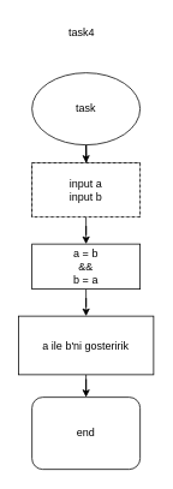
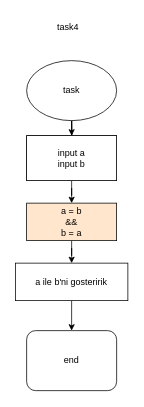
- <mxCell id="8" value="input a&lt;div&gt;input b&lt;/div&gt;" style="rounded=0;whiteSpace=wrap;html=1;dashed=1;" vertex="1" parent="1"><mxGeometry x="35" y="180" width="120" height="60" as="geometry" /></mxCell>
+ <mxCell id="8" value="input a&lt;div&gt;input b&lt;/div&gt;" style="rounded=0;whiteSpace=wrap;html=1;" vertex="1" parent="1"><mxGeometry x="35" y="180" width="120" height="60" as="geometry" /></mxCell>
- <mxCell id="11" value="a = b&lt;div&gt;&amp;amp;&amp;amp;&lt;/div&gt;&lt;div&gt;b = a&lt;/div&gt;" style="rounded=0;whiteSpace=wrap;html=1;" vertex="1" parent="1"><mxGeometry x="35" y="270" width="120" height="50" as="geometry" /></mxCell>
+ <mxCell id="11" value="a = b&lt;div&gt;&amp;amp;&amp;amp;&lt;/div&gt;&lt;div&gt;b = a&lt;/div&gt;" style="rounded=0;whiteSpace=wrap;html=1;fillColor=#ffe6cc;" vertex="1" parent="1"><mxGeometry x="35" y="270" width="120" height="50" as="geometry" /></mxCell>
- <mxCell id="13" value="a ile b'ni gosteririk" style="rounded=0;whiteSpace=wrap;html=1;" vertex="1" parent="1"><mxGeometry x="20" y="350" width="150" height="65" as="geometry" /></mxCell>
+ <mxCell id="13" value="a ile b'ni gosteririk" style="rounded=0;whiteSpace=wrap;html=1;" vertex="1" parent="1"><mxGeometry x="20" y="350" width="150" height="50" as="geometry" /></mxCell>
